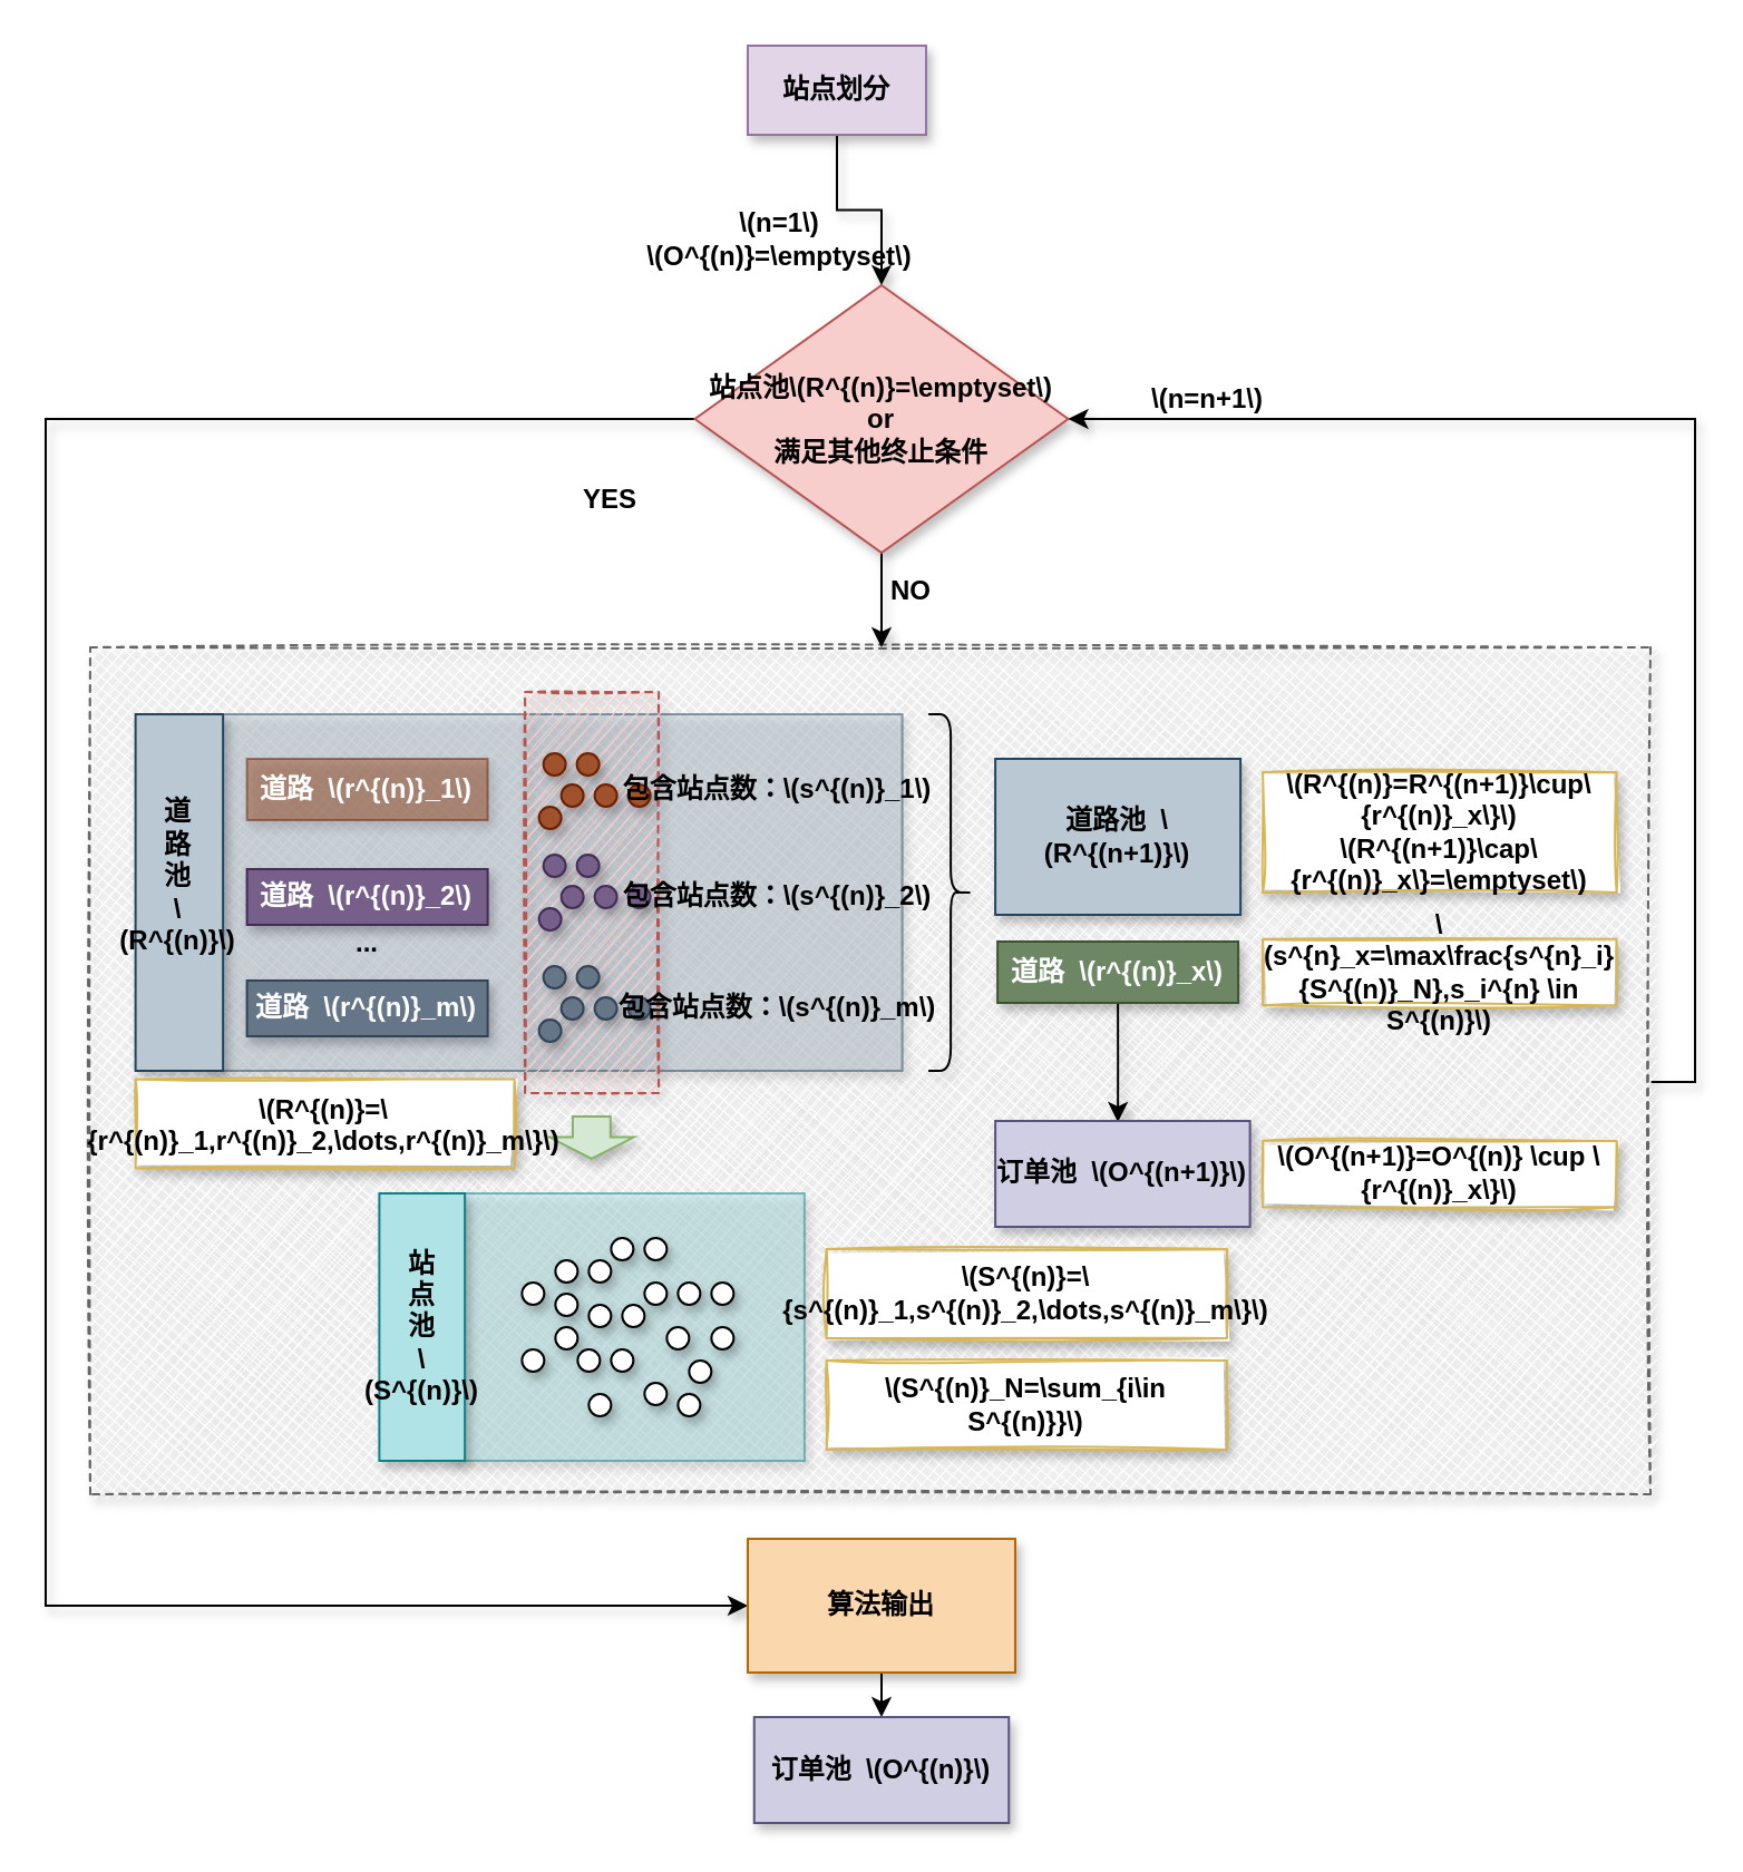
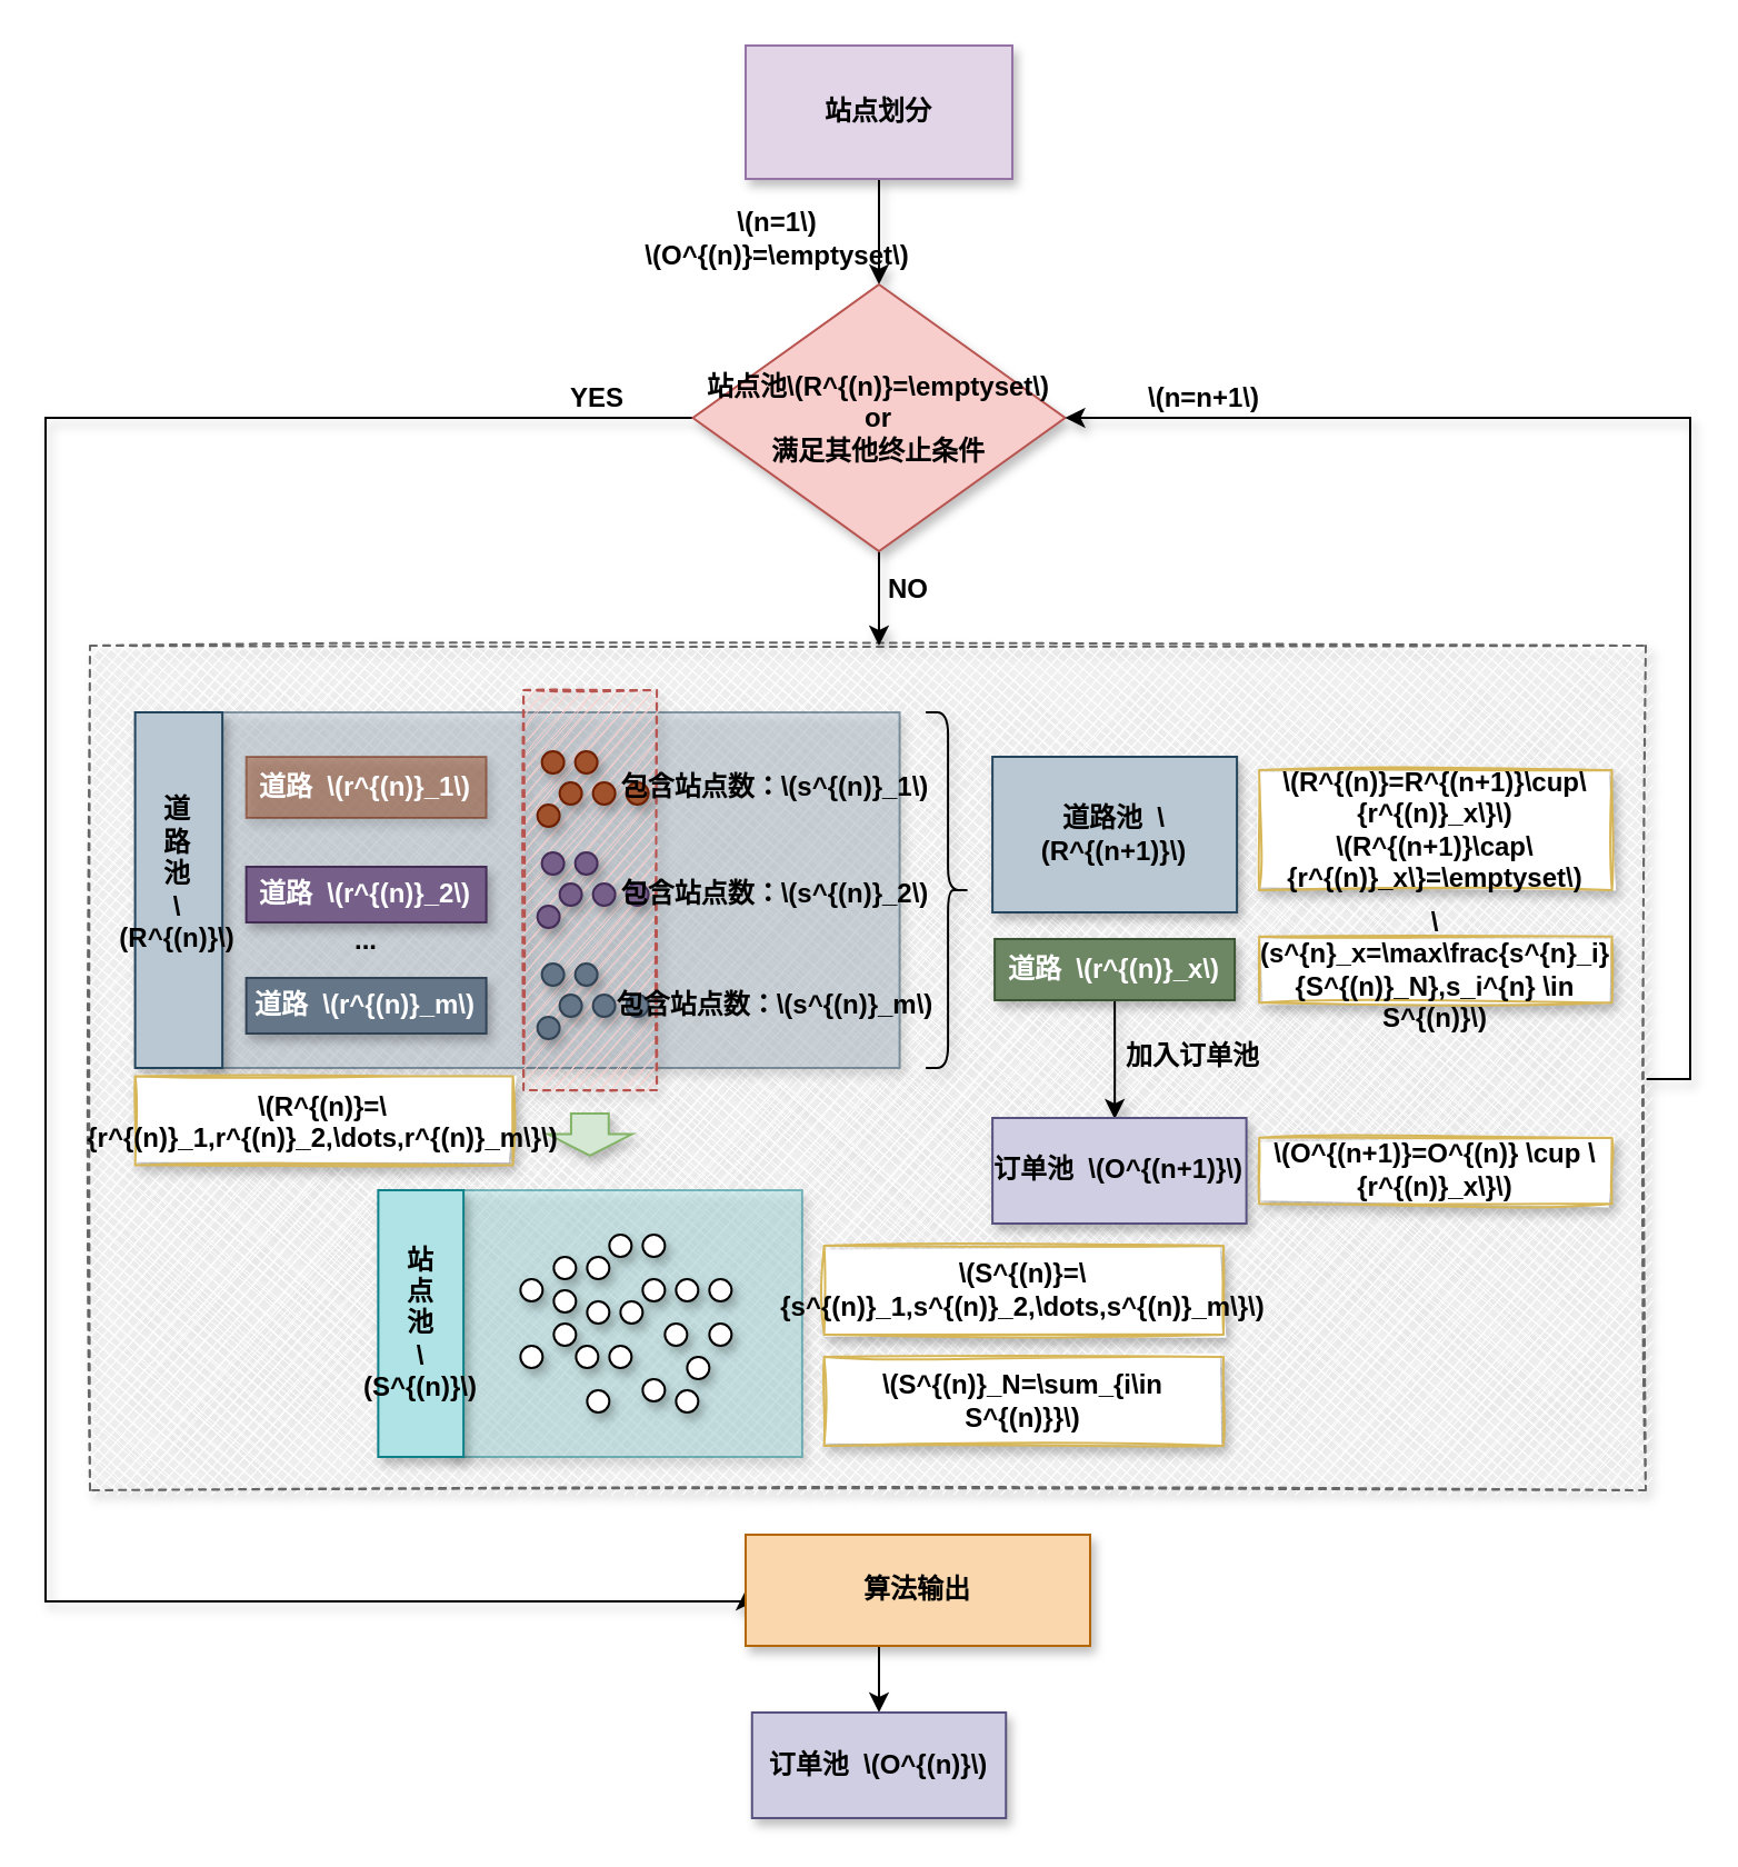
- <mxCell id="7" value="站点划分" style="rounded=0;whiteSpace=wrap;html=1;fillColor=#e1d5e7;strokeColor=#9673a6;labelBackgroundColor=none;shadow=1;fontStyle=1" parent="1" vertex="1"><mxGeometry x="335" y="20" width="80" height="40" as="geometry" /></mxCell>
+ <mxCell id="7" value="站点划分" style="rounded=0;whiteSpace=wrap;html=1;fillColor=#e1d5e7;strokeColor=#9673a6;labelBackgroundColor=none;shadow=1;fontStyle=1" parent="1" vertex="1"><mxGeometry x="335" y="20" width="120" height="60" as="geometry" /></mxCell>
- <mxCell id="79" value="YES" style="text;html=1;align=center;verticalAlign=middle;resizable=0;points=[];autosize=1;strokeColor=none;fillColor=none;fontStyle=1" parent="1" vertex="1"><mxGeometry x="248.31" y="209" width="50" height="30" as="geometry" /></mxCell>
+ <mxCell id="79" value="YES" style="text;html=1;align=center;verticalAlign=middle;resizable=0;points=[];autosize=1;strokeColor=none;fillColor=none;fontStyle=1" parent="1" vertex="1"><mxGeometry x="243.31" y="164" width="50" height="30" as="geometry" /></mxCell>
+ <mxCell id="71" value="加入订单池" style="text;html=1;align=center;verticalAlign=middle;resizable=0;points=[];autosize=1;strokeColor=none;fillColor=none;fontStyle=1" parent="1" vertex="1"><mxGeometry x="496.06" y="460" width="80" height="30" as="geometry" /></mxCell>
- <mxCell id="75" value="算法输出" style="rounded=0;whiteSpace=wrap;html=1;fillColor=#fad7ac;strokeColor=#b46504;shadow=1;labelBackgroundColor=none;fontStyle=1" parent="1" vertex="1"><mxGeometry x="335" y="690" width="120" height="60" as="geometry" /></mxCell>
+ <mxCell id="75" value="算法输出" style="rounded=0;whiteSpace=wrap;html=1;fillColor=#fad7ac;strokeColor=#b46504;shadow=1;labelBackgroundColor=none;fontStyle=1" parent="1" vertex="1"><mxGeometry x="335" y="690" width="155" height="50" as="geometry" /></mxCell>
